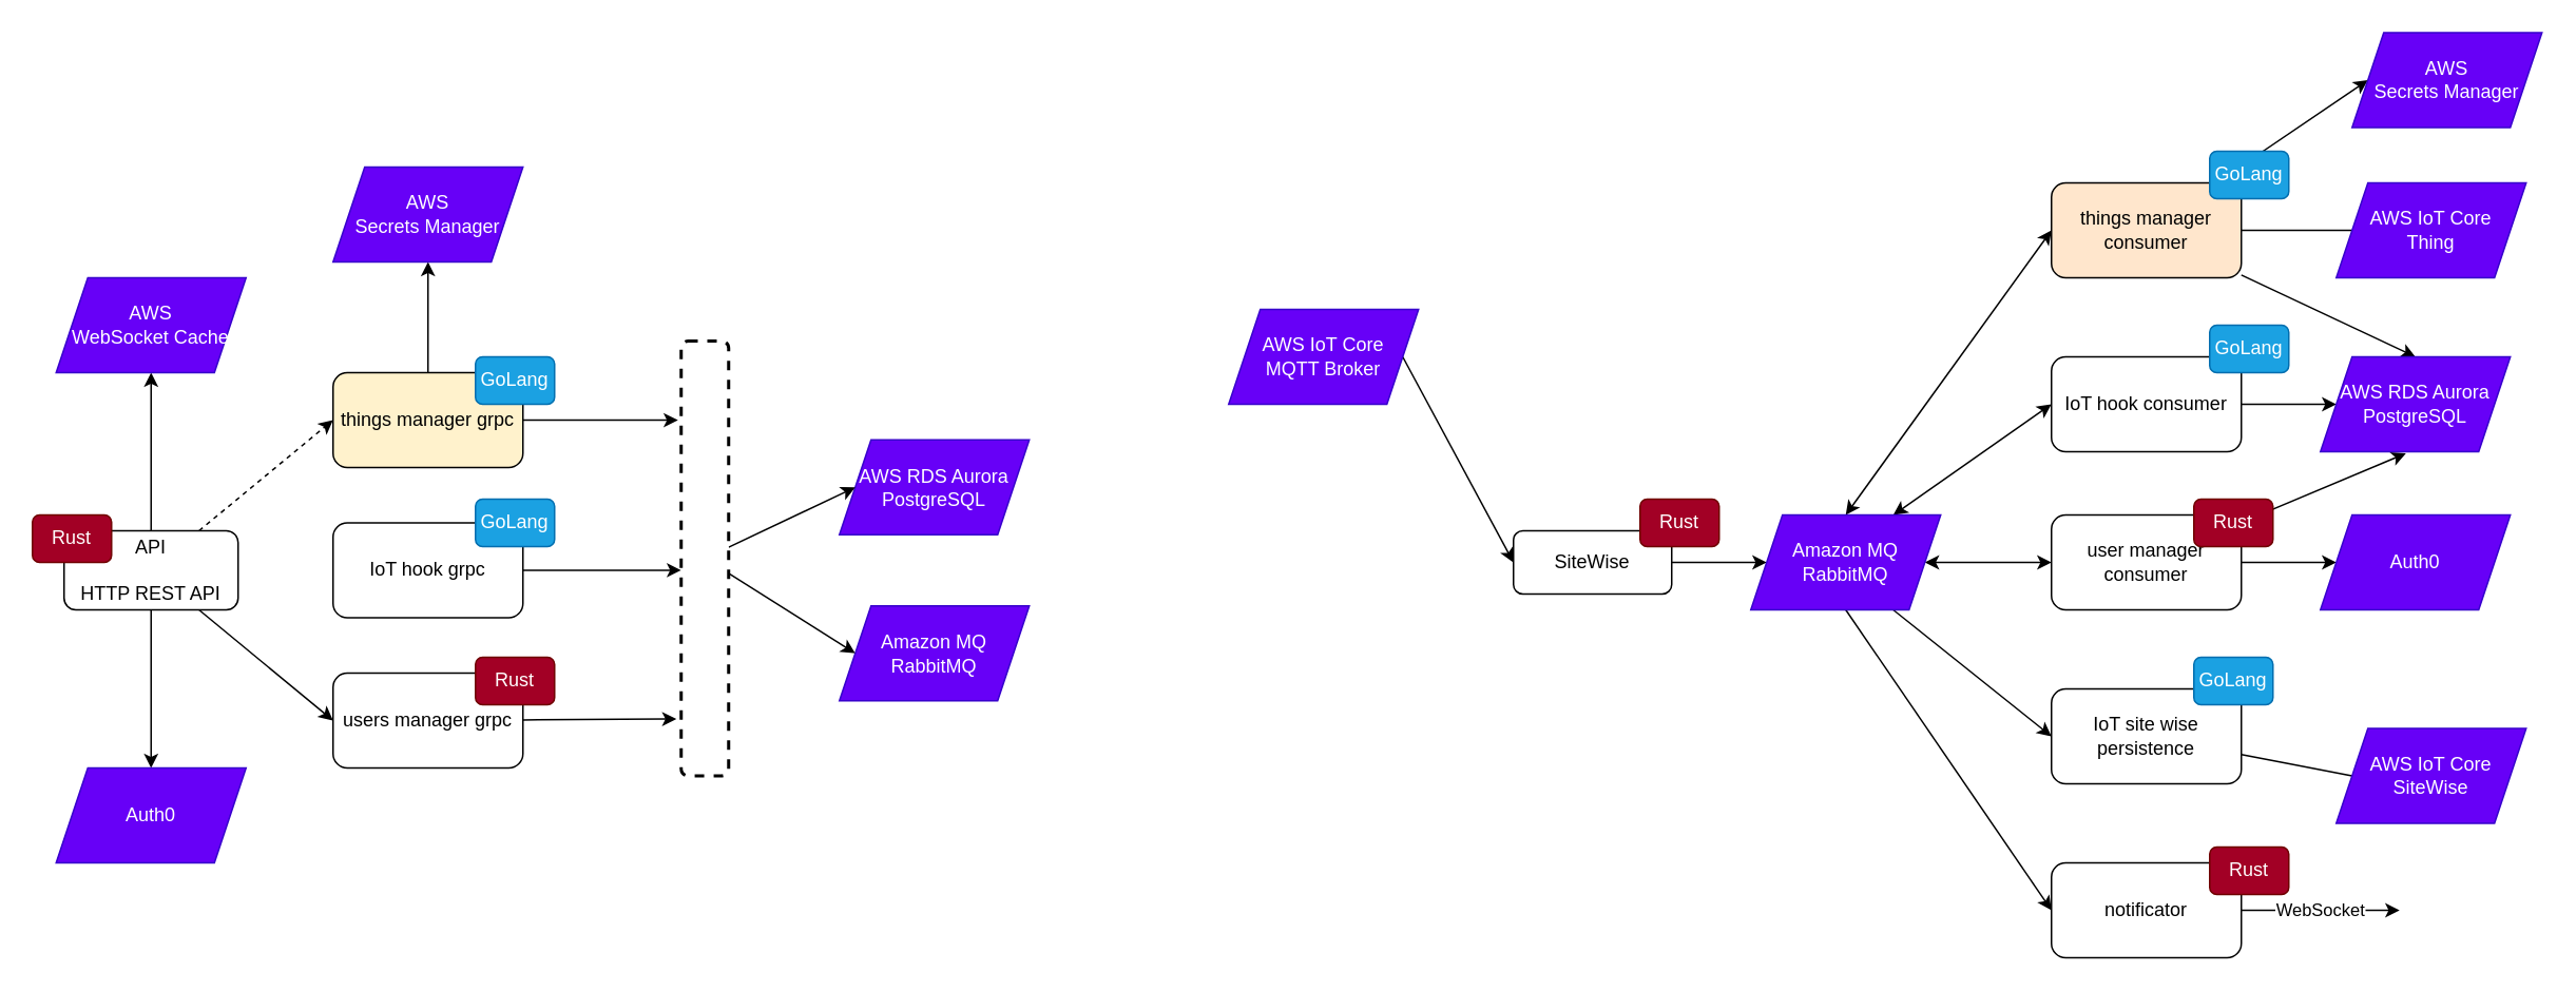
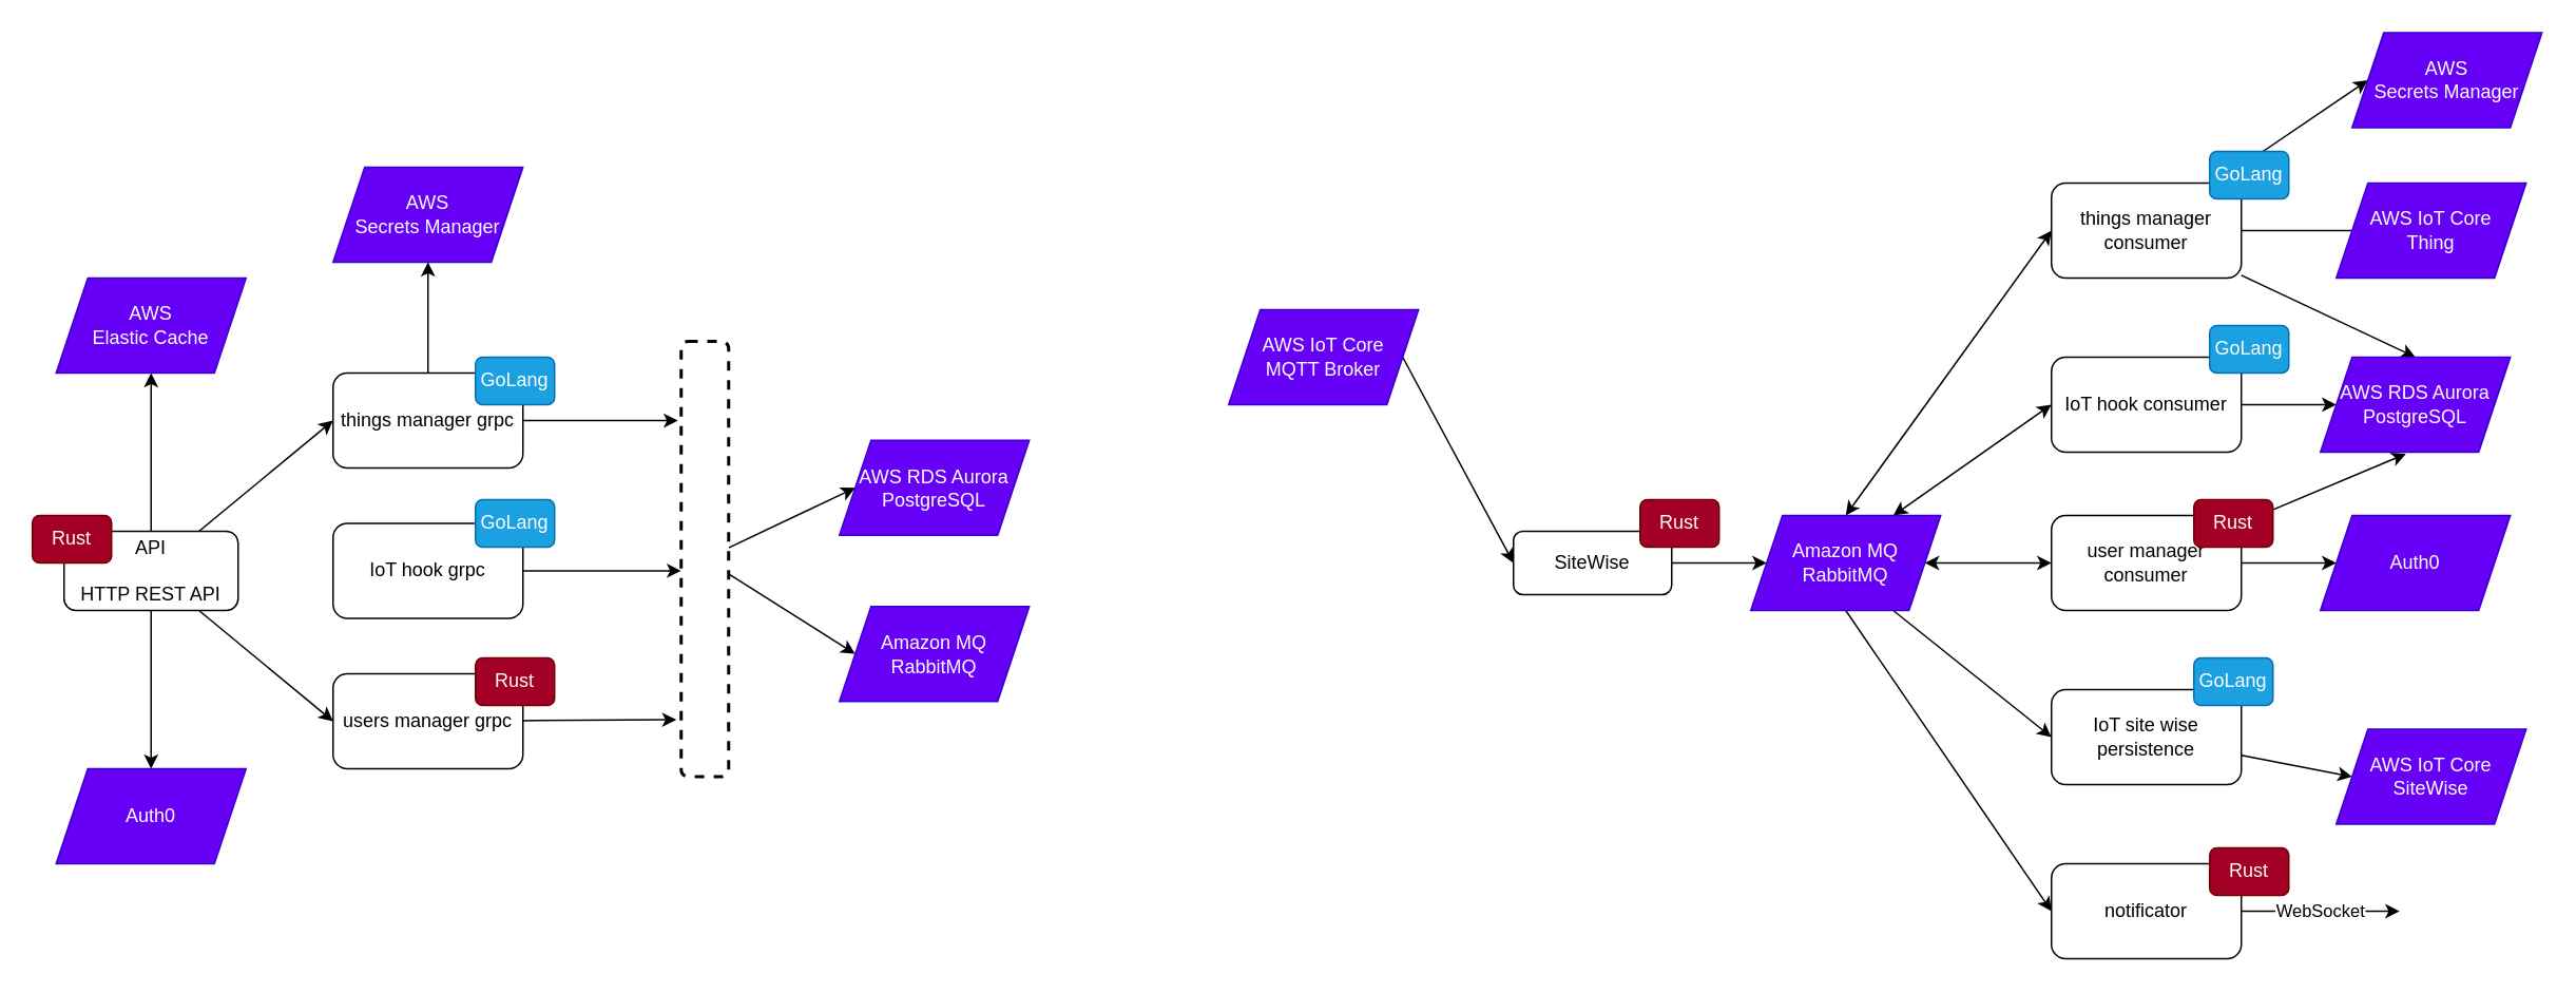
- <mxCell id="25" value="things manager consumer" style="rounded=1;whiteSpace=wrap;html=1;fillColor=#ffe6cc;" parent="1" vertex="1"><mxGeometry x="1296" y="115" width="120" height="60" as="geometry" /></mxCell>
+ <mxCell id="25" value="things manager consumer" style="rounded=1;whiteSpace=wrap;html=1;" parent="1" vertex="1"><mxGeometry x="1296" y="115" width="120" height="60" as="geometry" /></mxCell>
- <mxCell id="57" value="AWS &lt;br&gt;WebSocket Cache" style="shape=parallelogram;perimeter=parallelogramPerimeter;whiteSpace=wrap;html=1;fixedSize=1;fillColor=#6700F7;fontColor=#ffffff;strokeColor=#3700CC;" parent="1" vertex="1"><mxGeometry x="35" y="175" width="120" height="60" as="geometry" /></mxCell>
+ <mxCell id="57" value="AWS &lt;br&gt;Elastic Cache" style="shape=parallelogram;perimeter=parallelogramPerimeter;whiteSpace=wrap;html=1;fixedSize=1;fillColor=#6700F7;fontColor=#ffffff;strokeColor=#3700CC;" parent="1" vertex="1"><mxGeometry x="35" y="175" width="120" height="60" as="geometry" /></mxCell>
- <mxCell id="17" value="things manager grpc" style="rounded=1;whiteSpace=wrap;html=1;fillColor=#fff2cc;" parent="1" vertex="1"><mxGeometry x="210" y="235" width="120" height="60" as="geometry" /></mxCell>
+ <mxCell id="17" value="things manager grpc" style="rounded=1;whiteSpace=wrap;html=1;" parent="1" vertex="1"><mxGeometry x="210" y="235" width="120" height="60" as="geometry" /></mxCell>
- <mxCell id="2" style="edgeStyle=none;html=1;entryX=0;entryY=0.5;entryDx=0;entryDy=0;dashed=1;" parent="1" source="6" target="17" edge="1"><mxGeometry relative="1" as="geometry" /></mxCell>
+ <mxCell id="2" style="edgeStyle=none;html=1;entryX=0;entryY=0.5;entryDx=0;entryDy=0;" parent="1" source="6" target="17" edge="1"><mxGeometry relative="1" as="geometry" /></mxCell>
- <mxCell id="28" style="edgeStyle=none;html=1;entryX=0;entryY=0.5;entryDx=0;entryDy=0;startArrow=none;startFill=0;endArrow=none;" parent="1" source="29" target="46" edge="1"><mxGeometry relative="1" as="geometry" /></mxCell>
+ <mxCell id="28" style="edgeStyle=none;html=1;entryX=0;entryY=0.5;entryDx=0;entryDy=0;startArrow=none;startFill=0;" parent="1" source="29" target="46" edge="1"><mxGeometry relative="1" as="geometry" /></mxCell>
